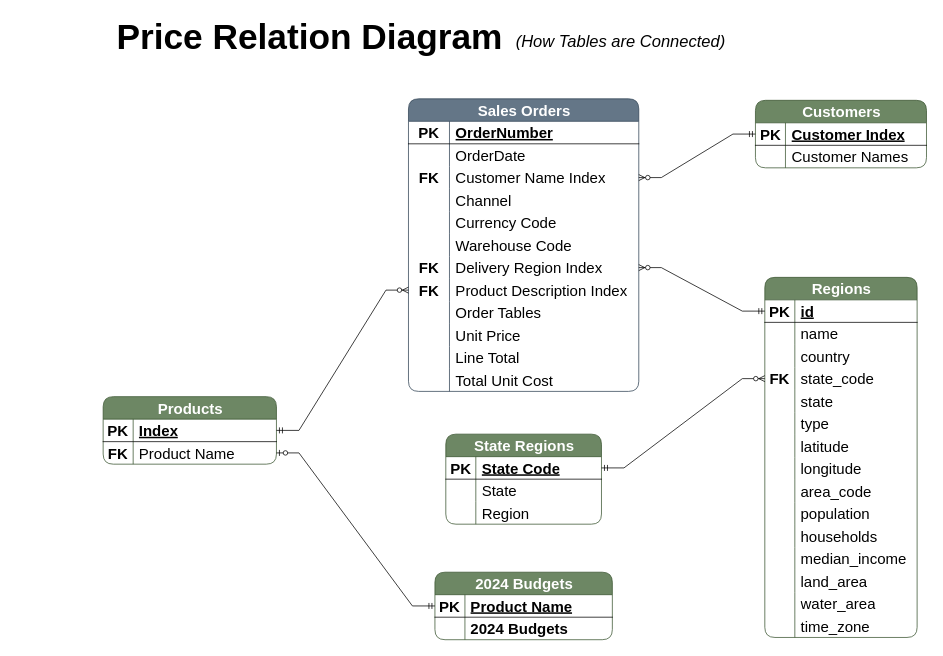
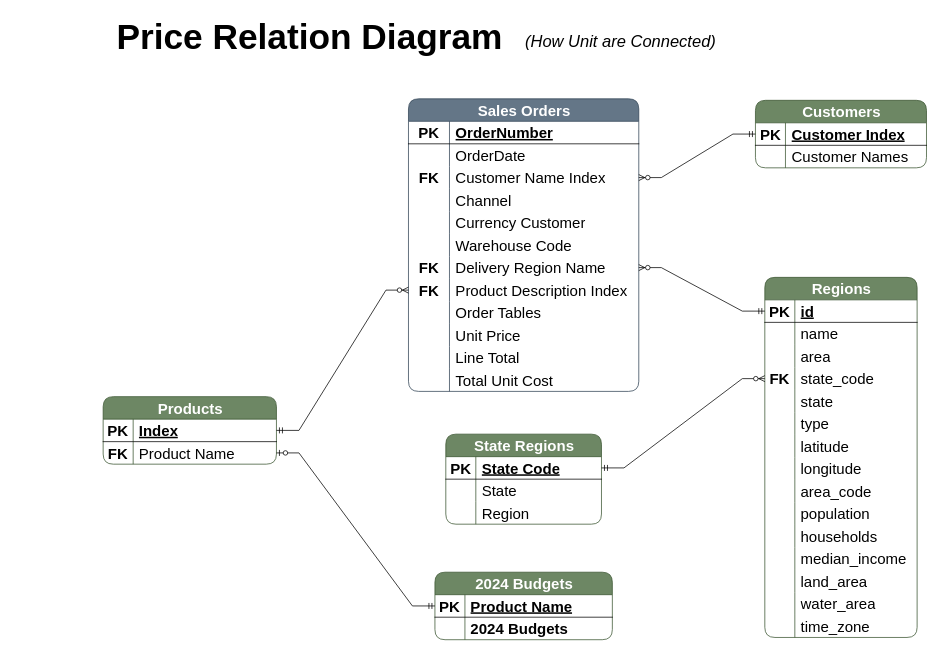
- <mxCell id="122" value="&lt;font style=&quot;font-size: 22px;&quot;&gt;&lt;i&gt;(How Tables are Connected)&lt;/i&gt;&lt;/font&gt;" style="text;html=1;align=center;verticalAlign=middle;whiteSpace=wrap;rounded=0;" vertex="1" parent="1"><mxGeometry x="684.25" y="39.5" width="286" height="30" as="geometry" /></mxCell>
+ <mxCell id="122" value="&lt;font style=&quot;font-size: 22px;&quot;&gt;&lt;i&gt;(How Unit are Connected)&lt;/i&gt;&lt;/font&gt;" style="text;html=1;align=center;verticalAlign=middle;whiteSpace=wrap;rounded=0;" vertex="1" parent="1"><mxGeometry x="684.25" y="39.5" width="286" height="30" as="geometry" /></mxCell>
- <mxCell id="17" value="Currency Code" style="shape=partialRectangle;connectable=0;fillColor=none;top=0;left=0;bottom=0;right=0;align=left;spacingLeft=6;overflow=hidden;whiteSpace=wrap;html=1;fontSize=20;" vertex="1" parent="15"><mxGeometry x="54.643" width="252.357" height="30" as="geometry"><mxRectangle width="252.357" height="30" as="alternateBounds" /></mxGeometry></mxCell>
+ <mxCell id="17" value="Currency Customer" style="shape=partialRectangle;connectable=0;fillColor=none;top=0;left=0;bottom=0;right=0;align=left;spacingLeft=6;overflow=hidden;whiteSpace=wrap;html=1;fontSize=20;" vertex="1" parent="15"><mxGeometry x="54.643" width="252.357" height="30" as="geometry"><mxRectangle width="252.357" height="30" as="alternateBounds" /></mxGeometry></mxCell>
- <mxCell id="23" value="Delivery Region Index" style="shape=partialRectangle;connectable=0;fillColor=none;top=0;left=0;bottom=0;right=0;align=left;spacingLeft=6;overflow=hidden;whiteSpace=wrap;html=1;fontSize=20;" vertex="1" parent="21"><mxGeometry x="54.643" width="252.357" height="30" as="geometry"><mxRectangle width="252.357" height="30" as="alternateBounds" /></mxGeometry></mxCell>
+ <mxCell id="23" value="Delivery Region Name" style="shape=partialRectangle;connectable=0;fillColor=none;top=0;left=0;bottom=0;right=0;align=left;spacingLeft=6;overflow=hidden;whiteSpace=wrap;html=1;fontSize=20;" vertex="1" parent="21"><mxGeometry x="54.643" width="252.357" height="30" as="geometry"><mxRectangle width="252.357" height="30" as="alternateBounds" /></mxGeometry></mxCell>
- <mxCell id="55" value="country" style="shape=partialRectangle;connectable=0;fillColor=none;top=0;left=0;bottom=0;right=0;align=left;spacingLeft=6;overflow=hidden;whiteSpace=wrap;html=1;fontSize=20;" vertex="1" parent="53"><mxGeometry x="40" width="163" height="30" as="geometry"><mxRectangle width="163" height="30" as="alternateBounds" /></mxGeometry></mxCell>
+ <mxCell id="55" value="area" style="shape=partialRectangle;connectable=0;fillColor=none;top=0;left=0;bottom=0;right=0;align=left;spacingLeft=6;overflow=hidden;whiteSpace=wrap;html=1;fontSize=20;" vertex="1" parent="53"><mxGeometry x="40" width="163" height="30" as="geometry"><mxRectangle width="163" height="30" as="alternateBounds" /></mxGeometry></mxCell>
